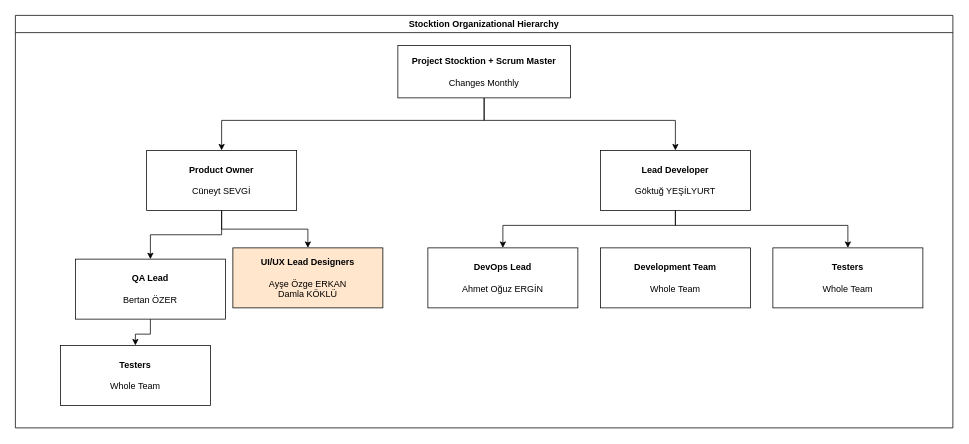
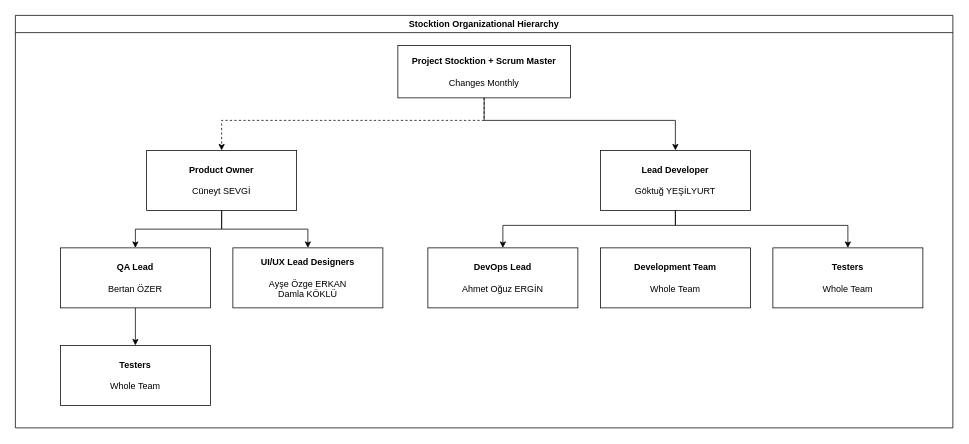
- <mxCell id="3" style="edgeStyle=orthogonalEdgeStyle;rounded=0;orthogonalLoop=1;jettySize=auto;html=1;entryX=0.5;entryY=0;entryDx=0;entryDy=0;" edge="1" parent="2" source="4" target="7"><mxGeometry relative="1" as="geometry"><Array as="points"><mxPoint x="625" y="140" /><mxPoint x="275" y="140" /></Array></mxGeometry></mxCell>
+ <mxCell id="3" style="edgeStyle=orthogonalEdgeStyle;rounded=0;orthogonalLoop=1;jettySize=auto;html=1;entryX=0.5;entryY=0;entryDx=0;entryDy=0;dashed=1;" edge="1" parent="2" source="4" target="7"><mxGeometry relative="1" as="geometry"><Array as="points"><mxPoint x="625" y="140" /><mxPoint x="275" y="140" /></Array></mxGeometry></mxCell>
- <mxCell id="10" value="&lt;b&gt;UI/UX Lead Designers&lt;/b&gt;&lt;br&gt;&lt;div&gt;&lt;br&gt;&lt;/div&gt;&lt;div&gt;Ayşe Özge ERKAN&lt;/div&gt;&lt;div&gt;Damla KÖKLÜ&lt;/div&gt;" style="rounded=0;whiteSpace=wrap;html=1;fillColor=#ffe6cc;" vertex="1" parent="2"><mxGeometry x="290" y="310" width="200" height="80" as="geometry" /></mxCell>
+ <mxCell id="10" value="&lt;b&gt;UI/UX Lead Designers&lt;/b&gt;&lt;br&gt;&lt;div&gt;&lt;br&gt;&lt;/div&gt;&lt;div&gt;Ayşe Özge ERKAN&lt;/div&gt;&lt;div&gt;Damla KÖKLÜ&lt;/div&gt;" style="rounded=0;whiteSpace=wrap;html=1;" vertex="1" parent="2"><mxGeometry x="290" y="310" width="200" height="80" as="geometry" /></mxCell>
- <mxCell id="9" value="&lt;b&gt;QA Lead&lt;/b&gt;&lt;br&gt;&lt;div&gt;&lt;br&gt;&lt;/div&gt;&lt;div&gt;Bertan ÖZER&lt;/div&gt;" style="rounded=0;whiteSpace=wrap;html=1;" vertex="1" parent="2"><mxGeometry x="80" y="325" width="200" height="80" as="geometry" /></mxCell>
+ <mxCell id="9" value="&lt;b&gt;QA Lead&lt;/b&gt;&lt;br&gt;&lt;div&gt;&lt;br&gt;&lt;/div&gt;&lt;div&gt;Bertan ÖZER&lt;/div&gt;" style="rounded=0;whiteSpace=wrap;html=1;" vertex="1" parent="2"><mxGeometry x="60" y="310" width="200" height="80" as="geometry" /></mxCell>
